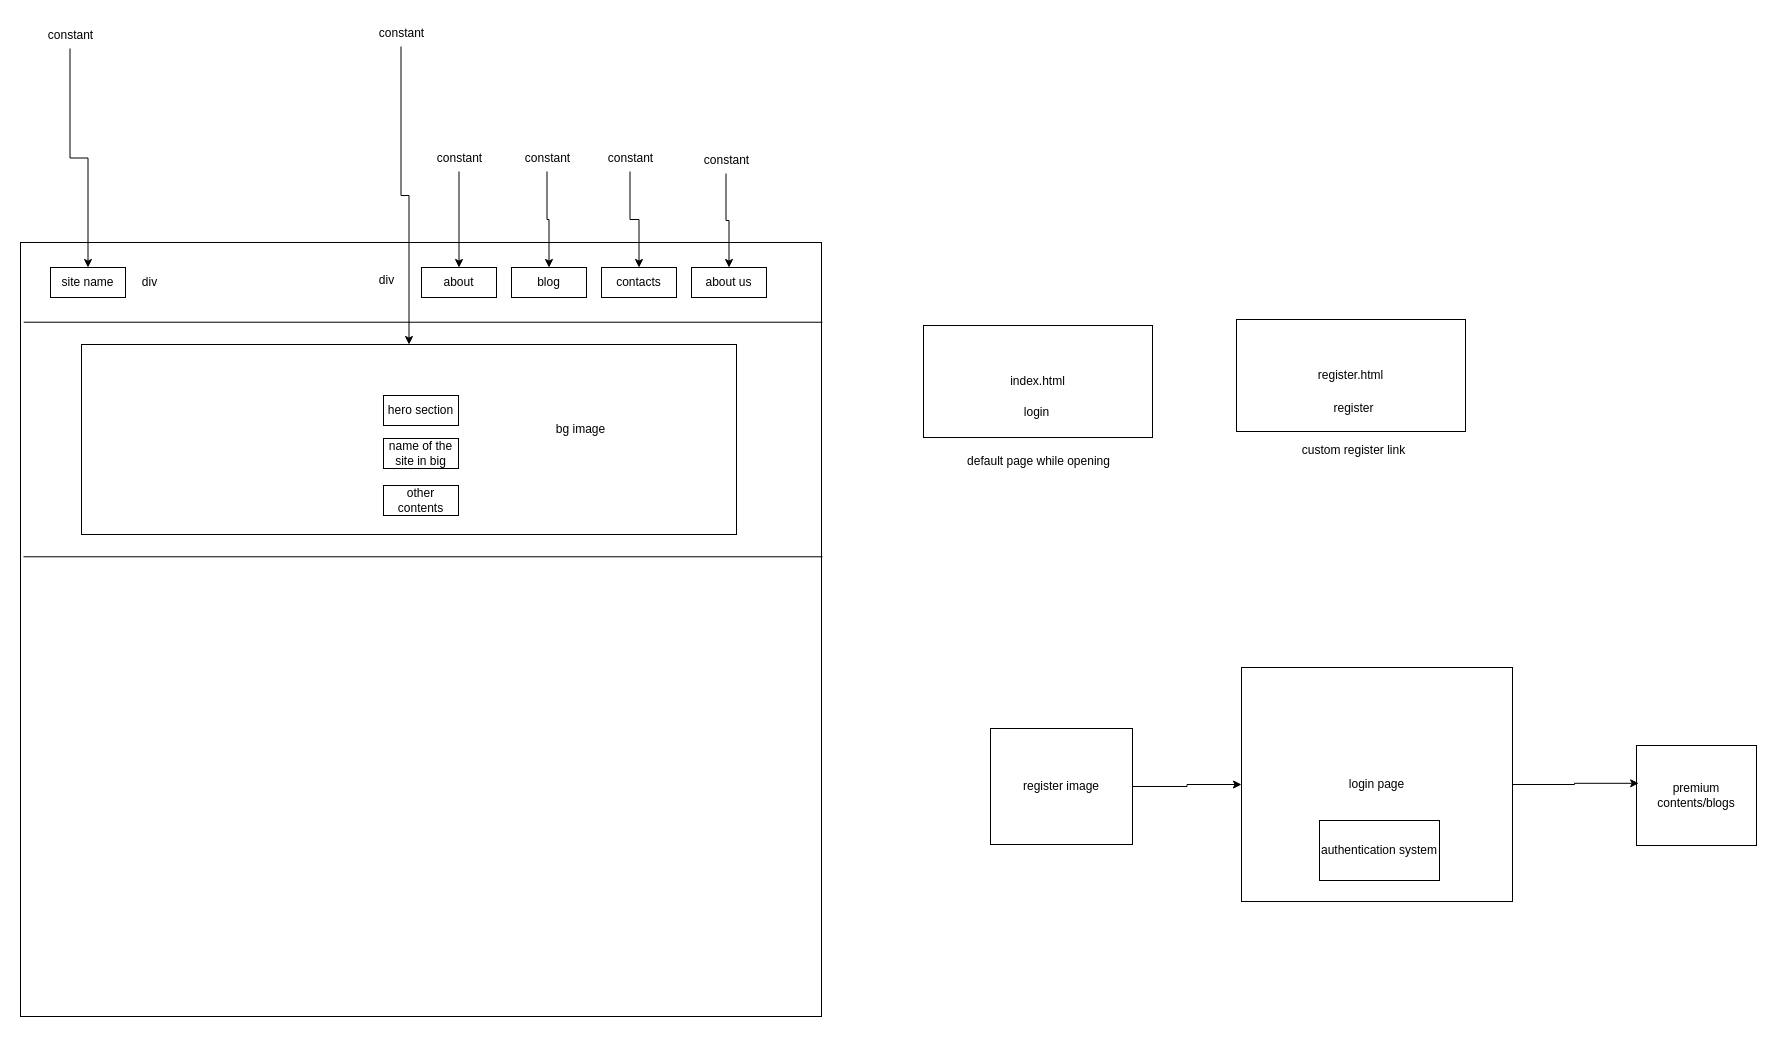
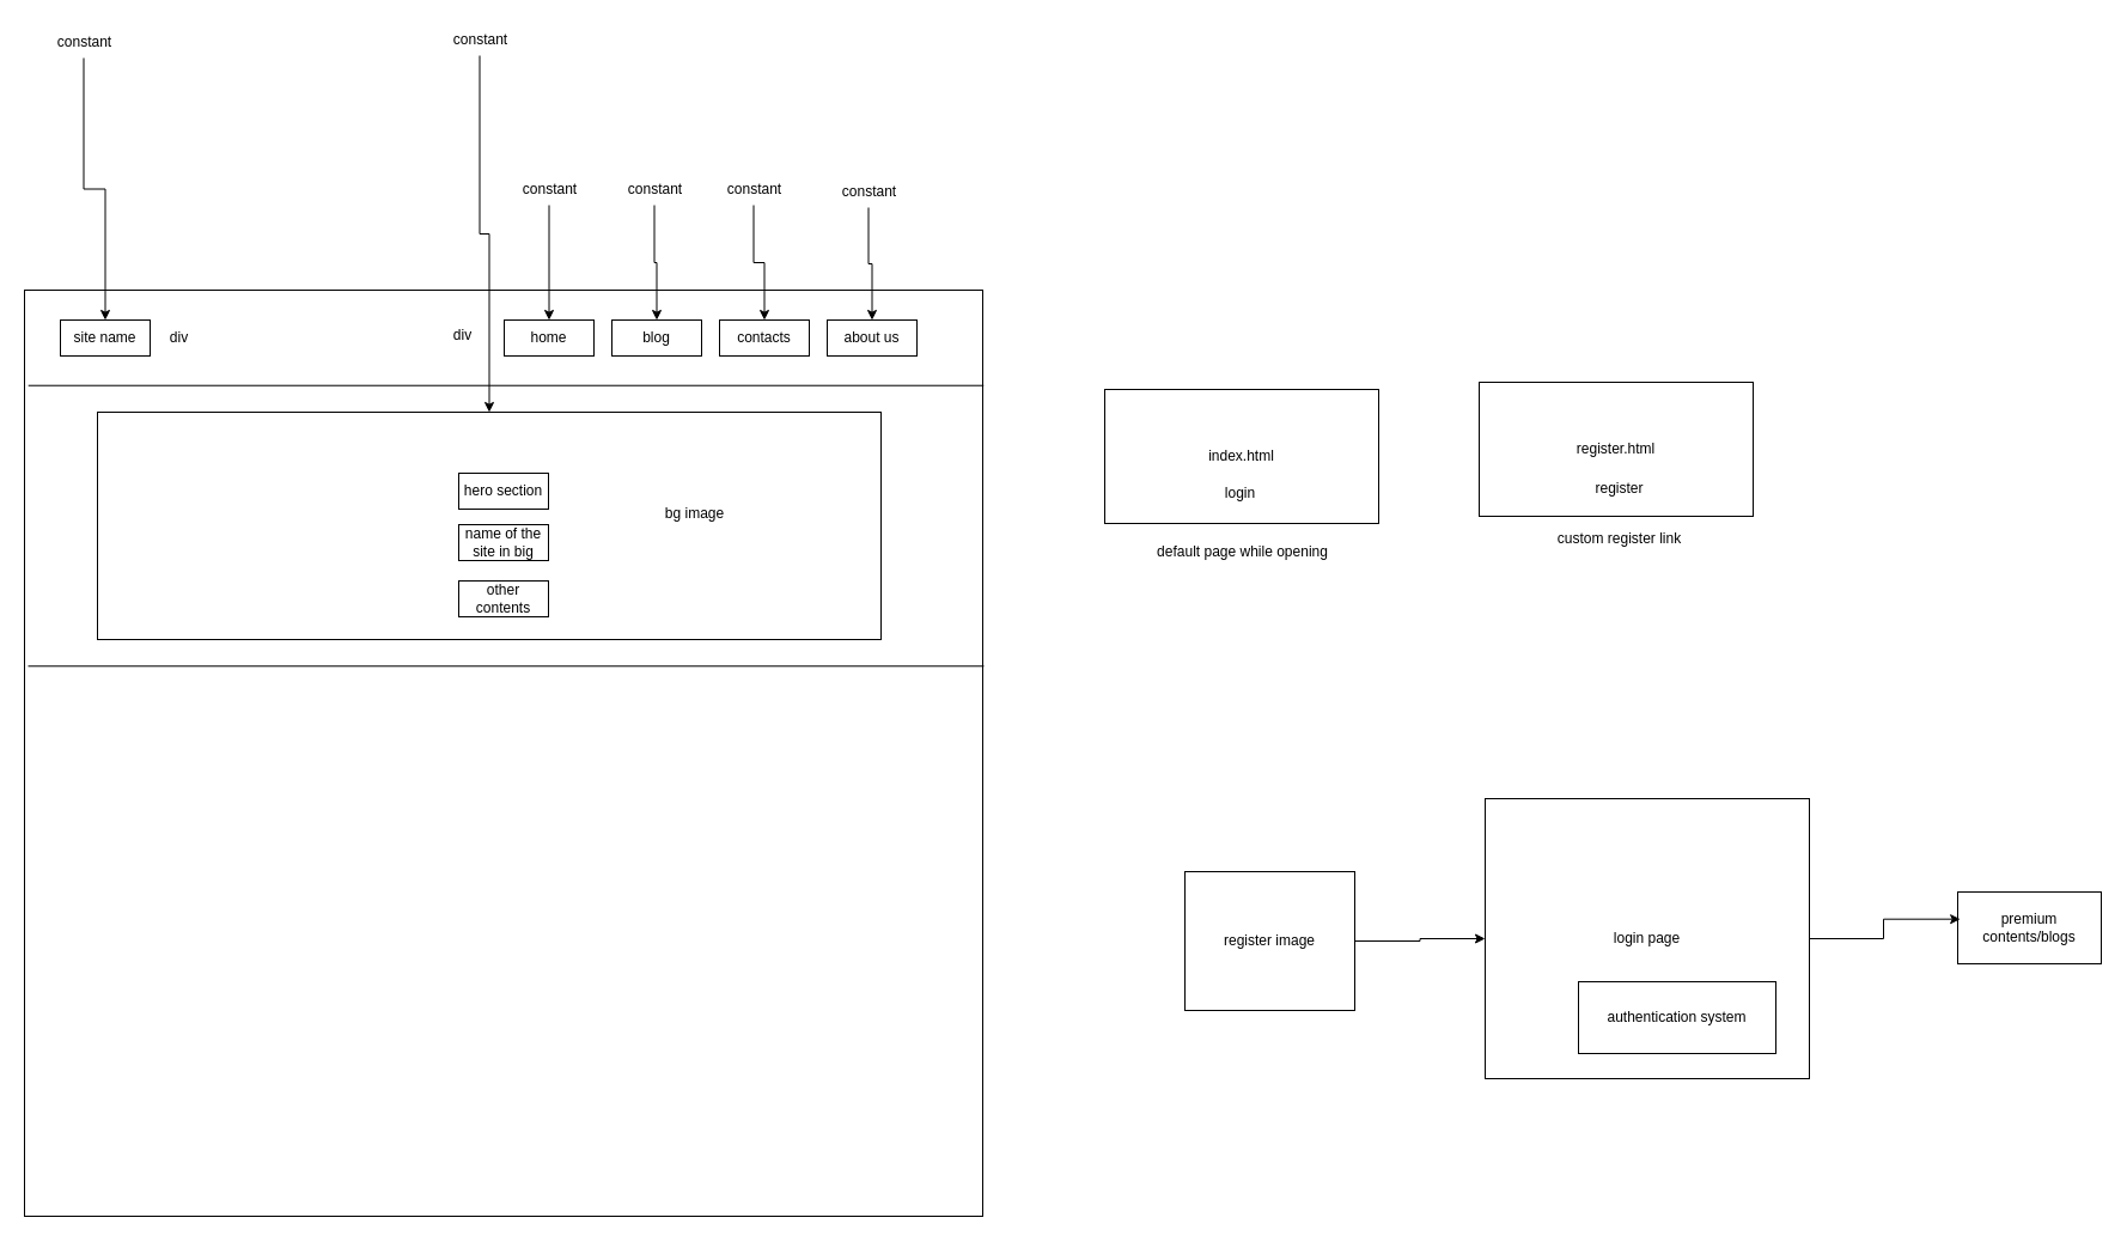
- <mxCell id="4" value="about" style="rounded=0;whiteSpace=wrap;html=1;" parent="1" vertex="1"><mxGeometry x="421" y="267" width="75" height="30" as="geometry" /></mxCell>
+ <mxCell id="4" value="home" style="rounded=0;whiteSpace=wrap;html=1;" parent="1" vertex="1"><mxGeometry x="421" y="267" width="75" height="30" as="geometry" /></mxCell>
- <mxCell id="39" value="premium contents/blogs" style="whiteSpace=wrap;html=1;" vertex="1" parent="1"><mxGeometry x="1636" y="745" width="120" height="100" as="geometry" /></mxCell>
+ <mxCell id="39" value="premium contents/blogs" style="whiteSpace=wrap;html=1;" vertex="1" parent="1"><mxGeometry x="1636" y="745" width="120" height="60" as="geometry" /></mxCell>
- <mxCell id="36" value="authentication system" style="whiteSpace=wrap;html=1;" parent="1" vertex="1"><mxGeometry x="1319" y="820" width="120" height="60" as="geometry" /></mxCell>
+ <mxCell id="36" value="authentication system" style="whiteSpace=wrap;html=1;" parent="1" vertex="1"><mxGeometry x="1319" y="820" width="165" height="60" as="geometry" /></mxCell>
